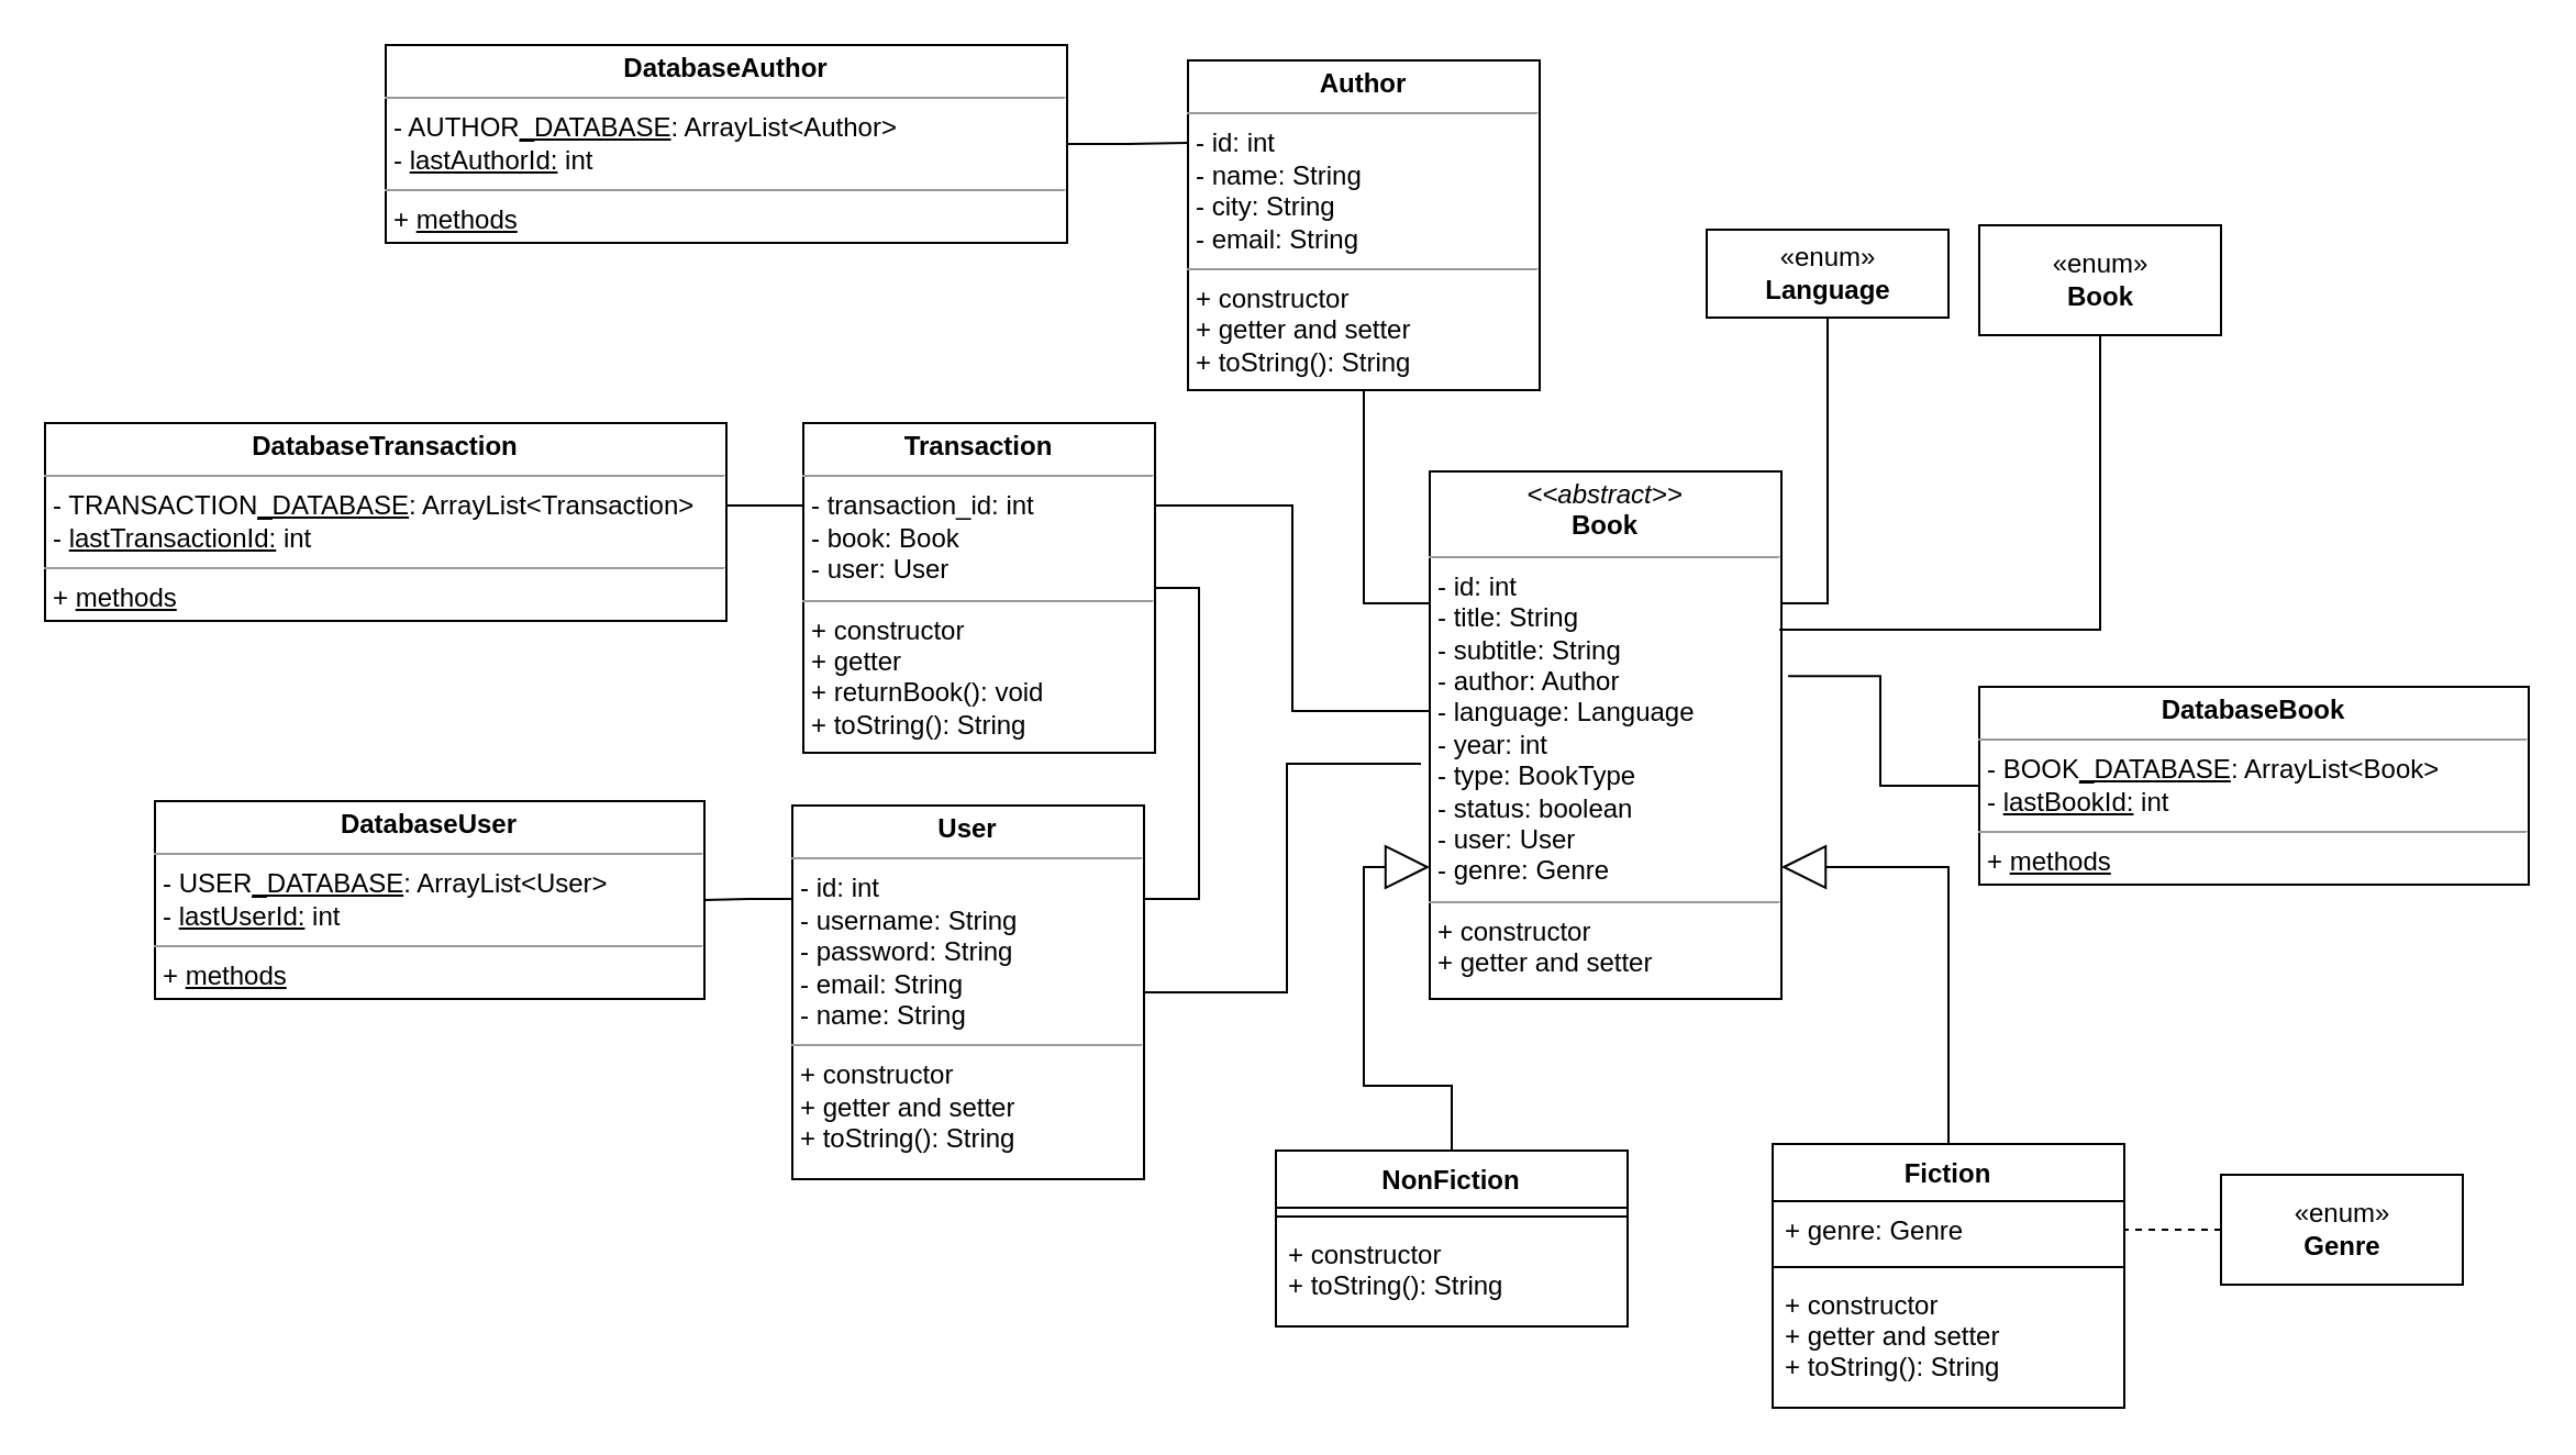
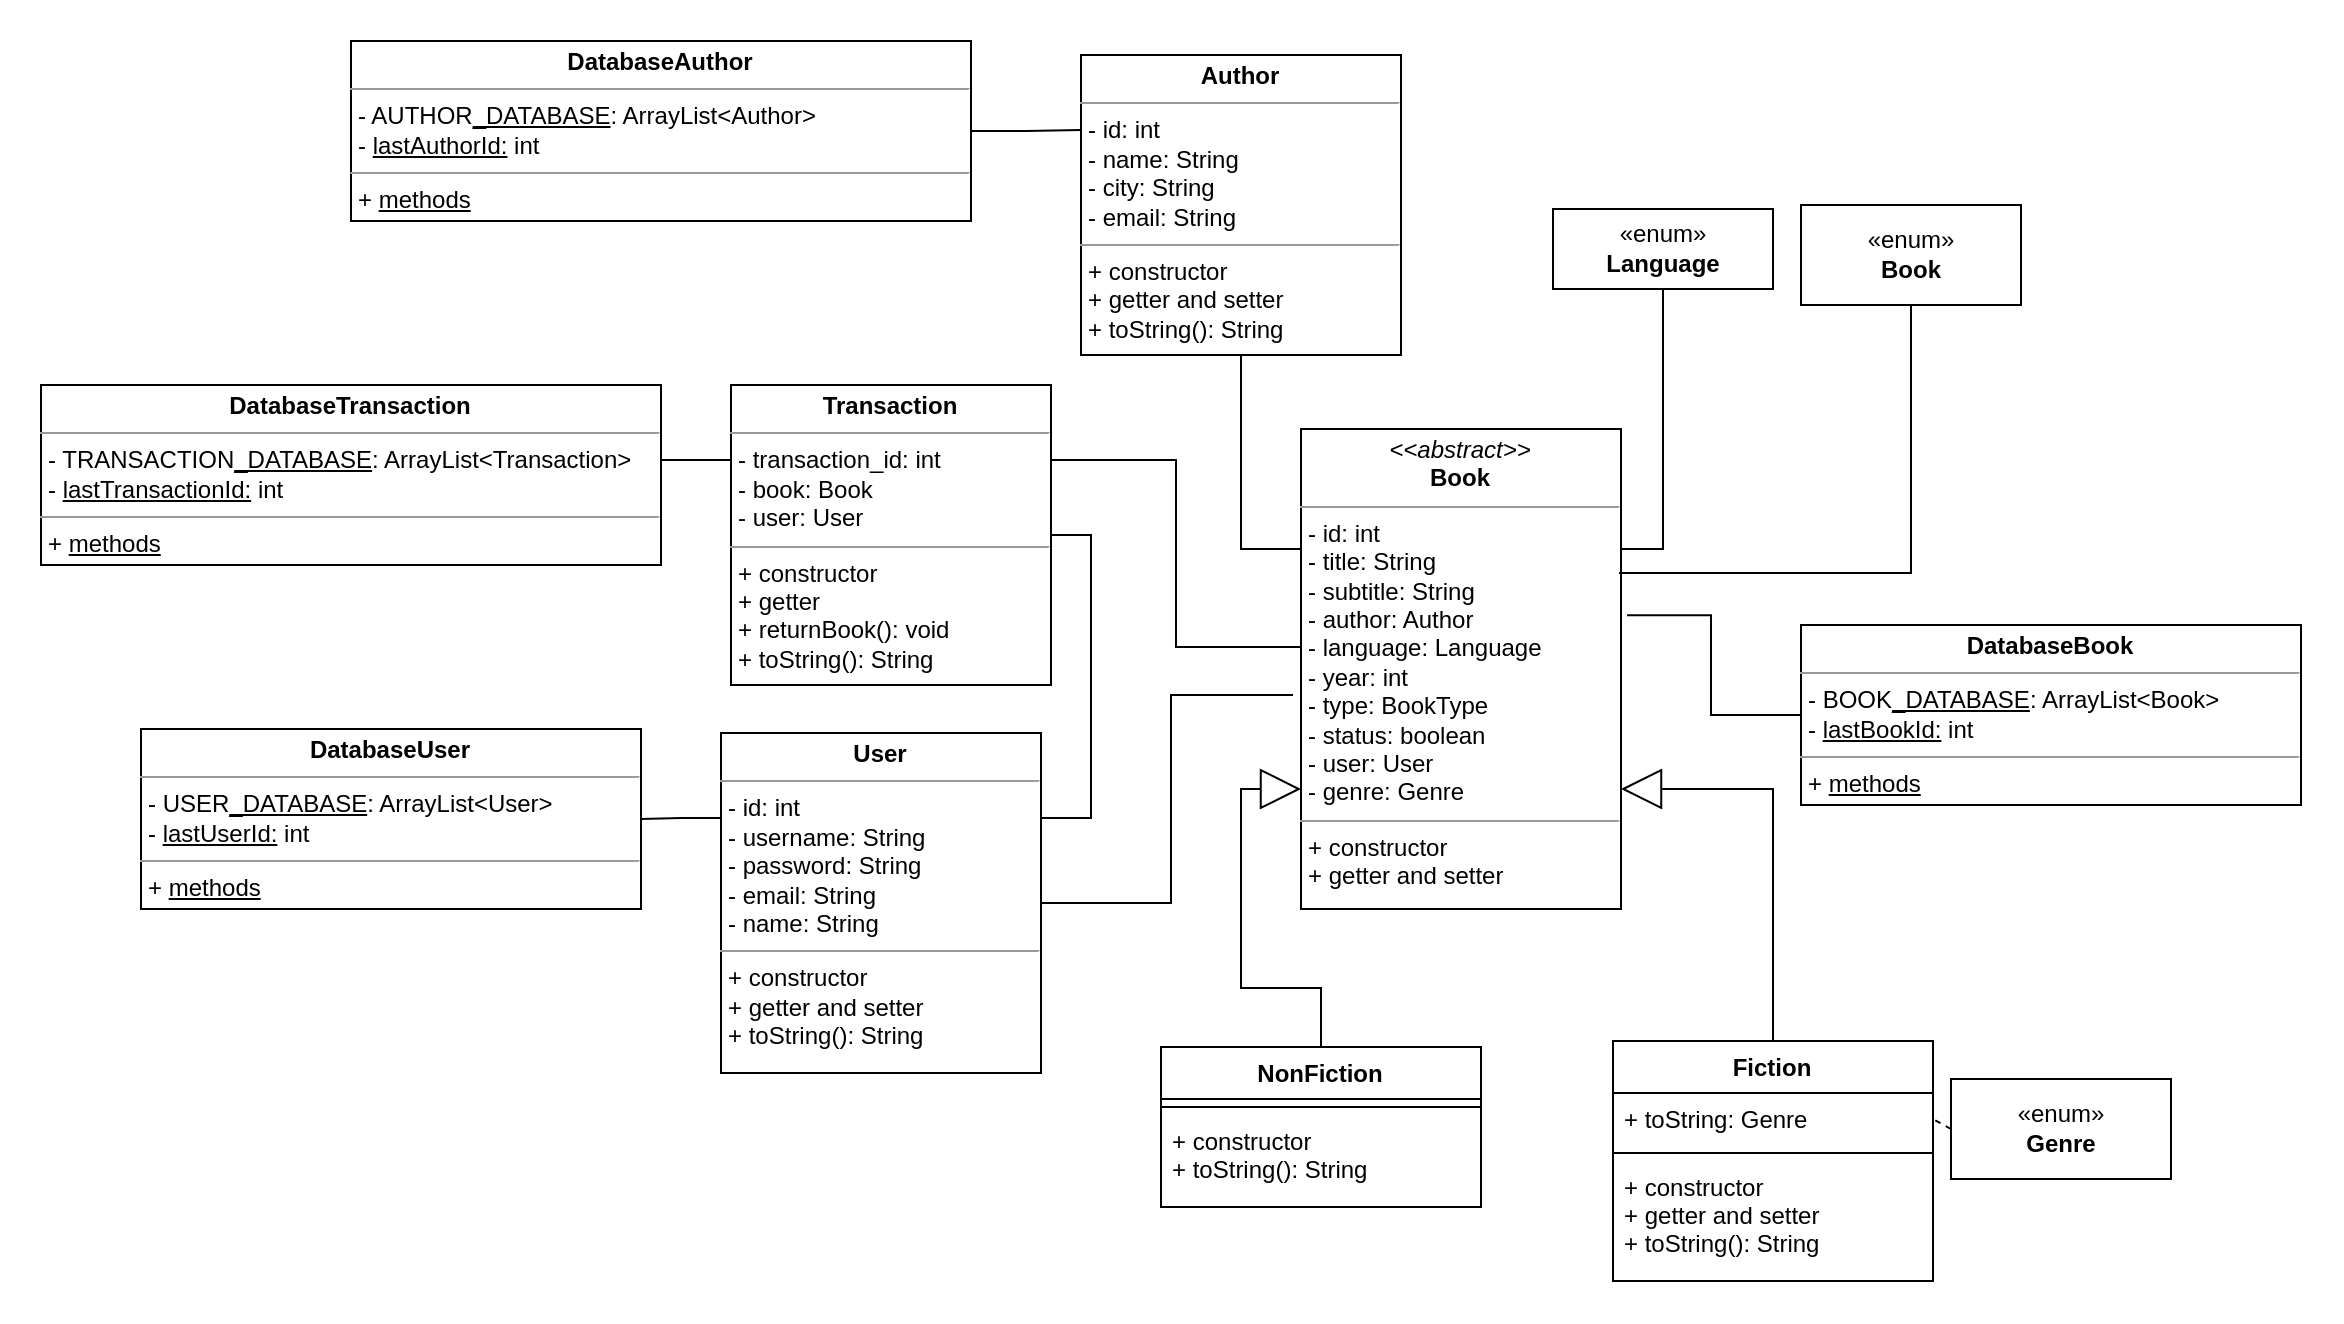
- <mxCell id="15" value="«enum»&lt;br&gt;&lt;b&gt;Genre&lt;/b&gt;&lt;br&gt;" style="html=1;" parent="1" vertex="1"><mxGeometry x="1010" y="534" width="110" height="50" as="geometry" /></mxCell>
+ <mxCell id="15" value="«enum»&lt;br&gt;&lt;b&gt;Genre&lt;/b&gt;&lt;br&gt;" style="html=1;" parent="1" vertex="1"><mxGeometry x="975" y="539" width="110" height="50" as="geometry" /></mxCell>
- <mxCell id="8" value="+ genre: Genre" style="text;strokeColor=none;fillColor=none;align=left;verticalAlign=top;spacingLeft=4;spacingRight=4;overflow=hidden;rotatable=0;points=[[0,0.5],[1,0.5]];portConstraint=eastwest;" parent="7" vertex="1"><mxGeometry y="26" width="160" height="26" as="geometry" /></mxCell>
+ <mxCell id="8" value="+ toString: Genre" style="text;strokeColor=none;fillColor=none;align=left;verticalAlign=top;spacingLeft=4;spacingRight=4;overflow=hidden;rotatable=0;points=[[0,0.5],[1,0.5]];portConstraint=eastwest;" parent="7" vertex="1"><mxGeometry y="26" width="160" height="26" as="geometry" /></mxCell>
